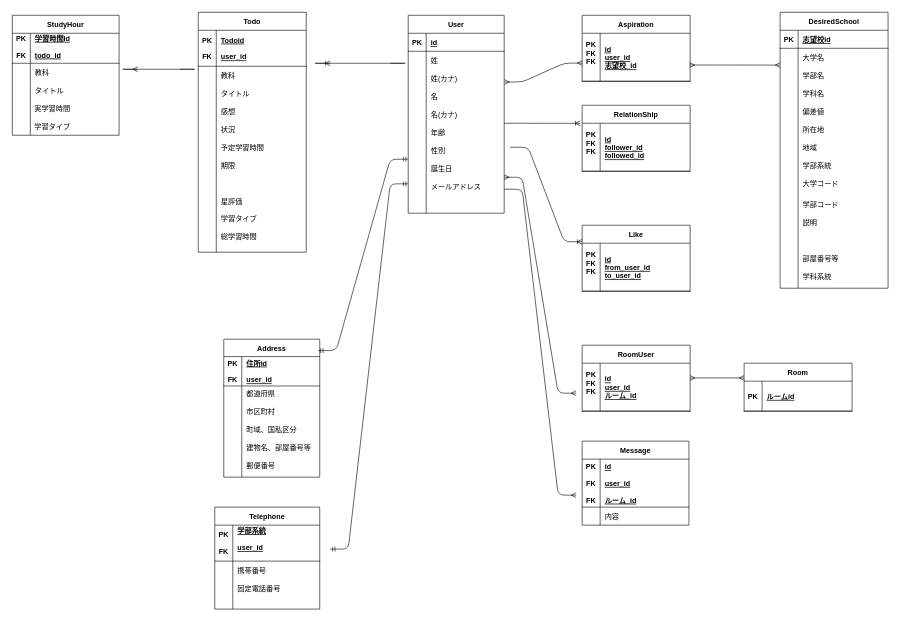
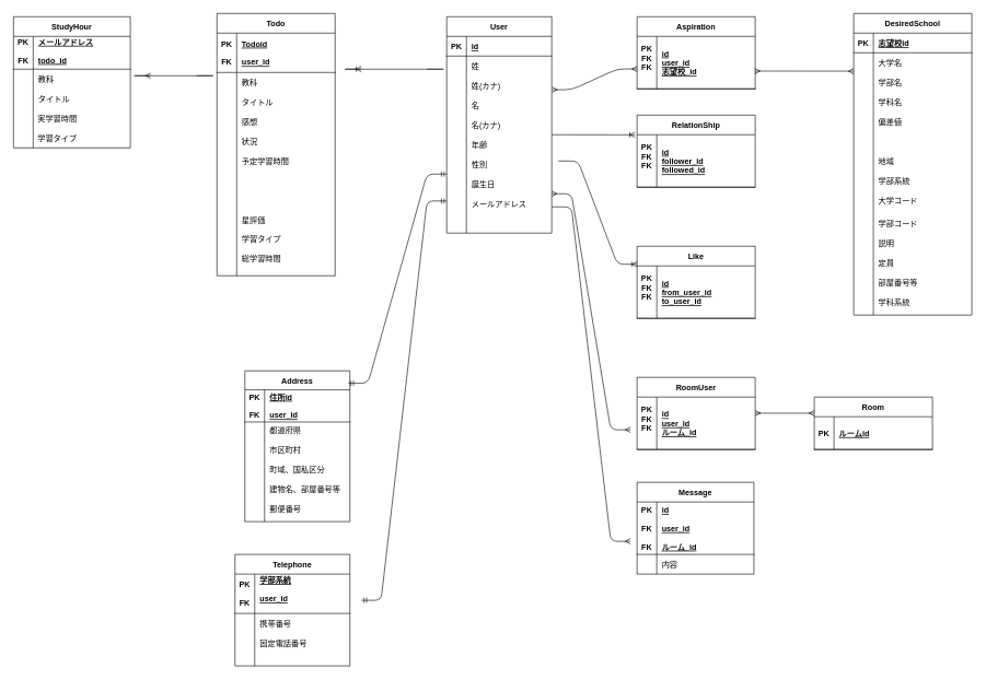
- <mxCell id="44" value="学習時間id&#10;&#10;todo_id&#10;" style="shape=partialRectangle;connectable=0;fillColor=none;top=0;left=0;bottom=0;right=0;align=left;spacingLeft=6;fontStyle=5;overflow=hidden;" parent="42" vertex="1"><mxGeometry x="30" width="148" height="50" as="geometry"><mxRectangle width="148" height="50" as="alternateBounds" /></mxGeometry></mxCell>
+ <mxCell id="44" value="メールアドレス&#10;&#10;todo_id&#10;" style="shape=partialRectangle;connectable=0;fillColor=none;top=0;left=0;bottom=0;right=0;align=left;spacingLeft=6;fontStyle=5;overflow=hidden;" parent="42" vertex="1"><mxGeometry x="30" width="148" height="50" as="geometry"><mxRectangle width="148" height="50" as="alternateBounds" /></mxGeometry></mxCell>
- <mxCell id="73" value="所在地" style="shape=partialRectangle;connectable=0;fillColor=none;top=0;left=0;bottom=0;right=0;align=left;spacingLeft=6;overflow=hidden;" parent="1" vertex="1"><mxGeometry x="1330" y="200" width="150" height="30" as="geometry"><mxRectangle width="150" height="30" as="alternateBounds" /></mxGeometry></mxCell>
- <mxCell id="135" value="期限" style="shape=partialRectangle;connectable=0;fillColor=none;top=0;left=0;bottom=0;right=0;align=left;spacingLeft=6;overflow=hidden;" parent="1" vertex="1"><mxGeometry x="360" y="260" width="150" height="30" as="geometry"><mxRectangle width="150" height="30" as="alternateBounds" /></mxGeometry></mxCell>
+ <mxCell id="79" value="定員" style="shape=partialRectangle;connectable=0;fillColor=none;top=0;left=0;bottom=0;right=0;align=left;spacingLeft=6;overflow=hidden;" parent="1" vertex="1"><mxGeometry x="1330" y="385" width="150" height="30" as="geometry"><mxRectangle width="150" height="30" as="alternateBounds" /></mxGeometry></mxCell>
